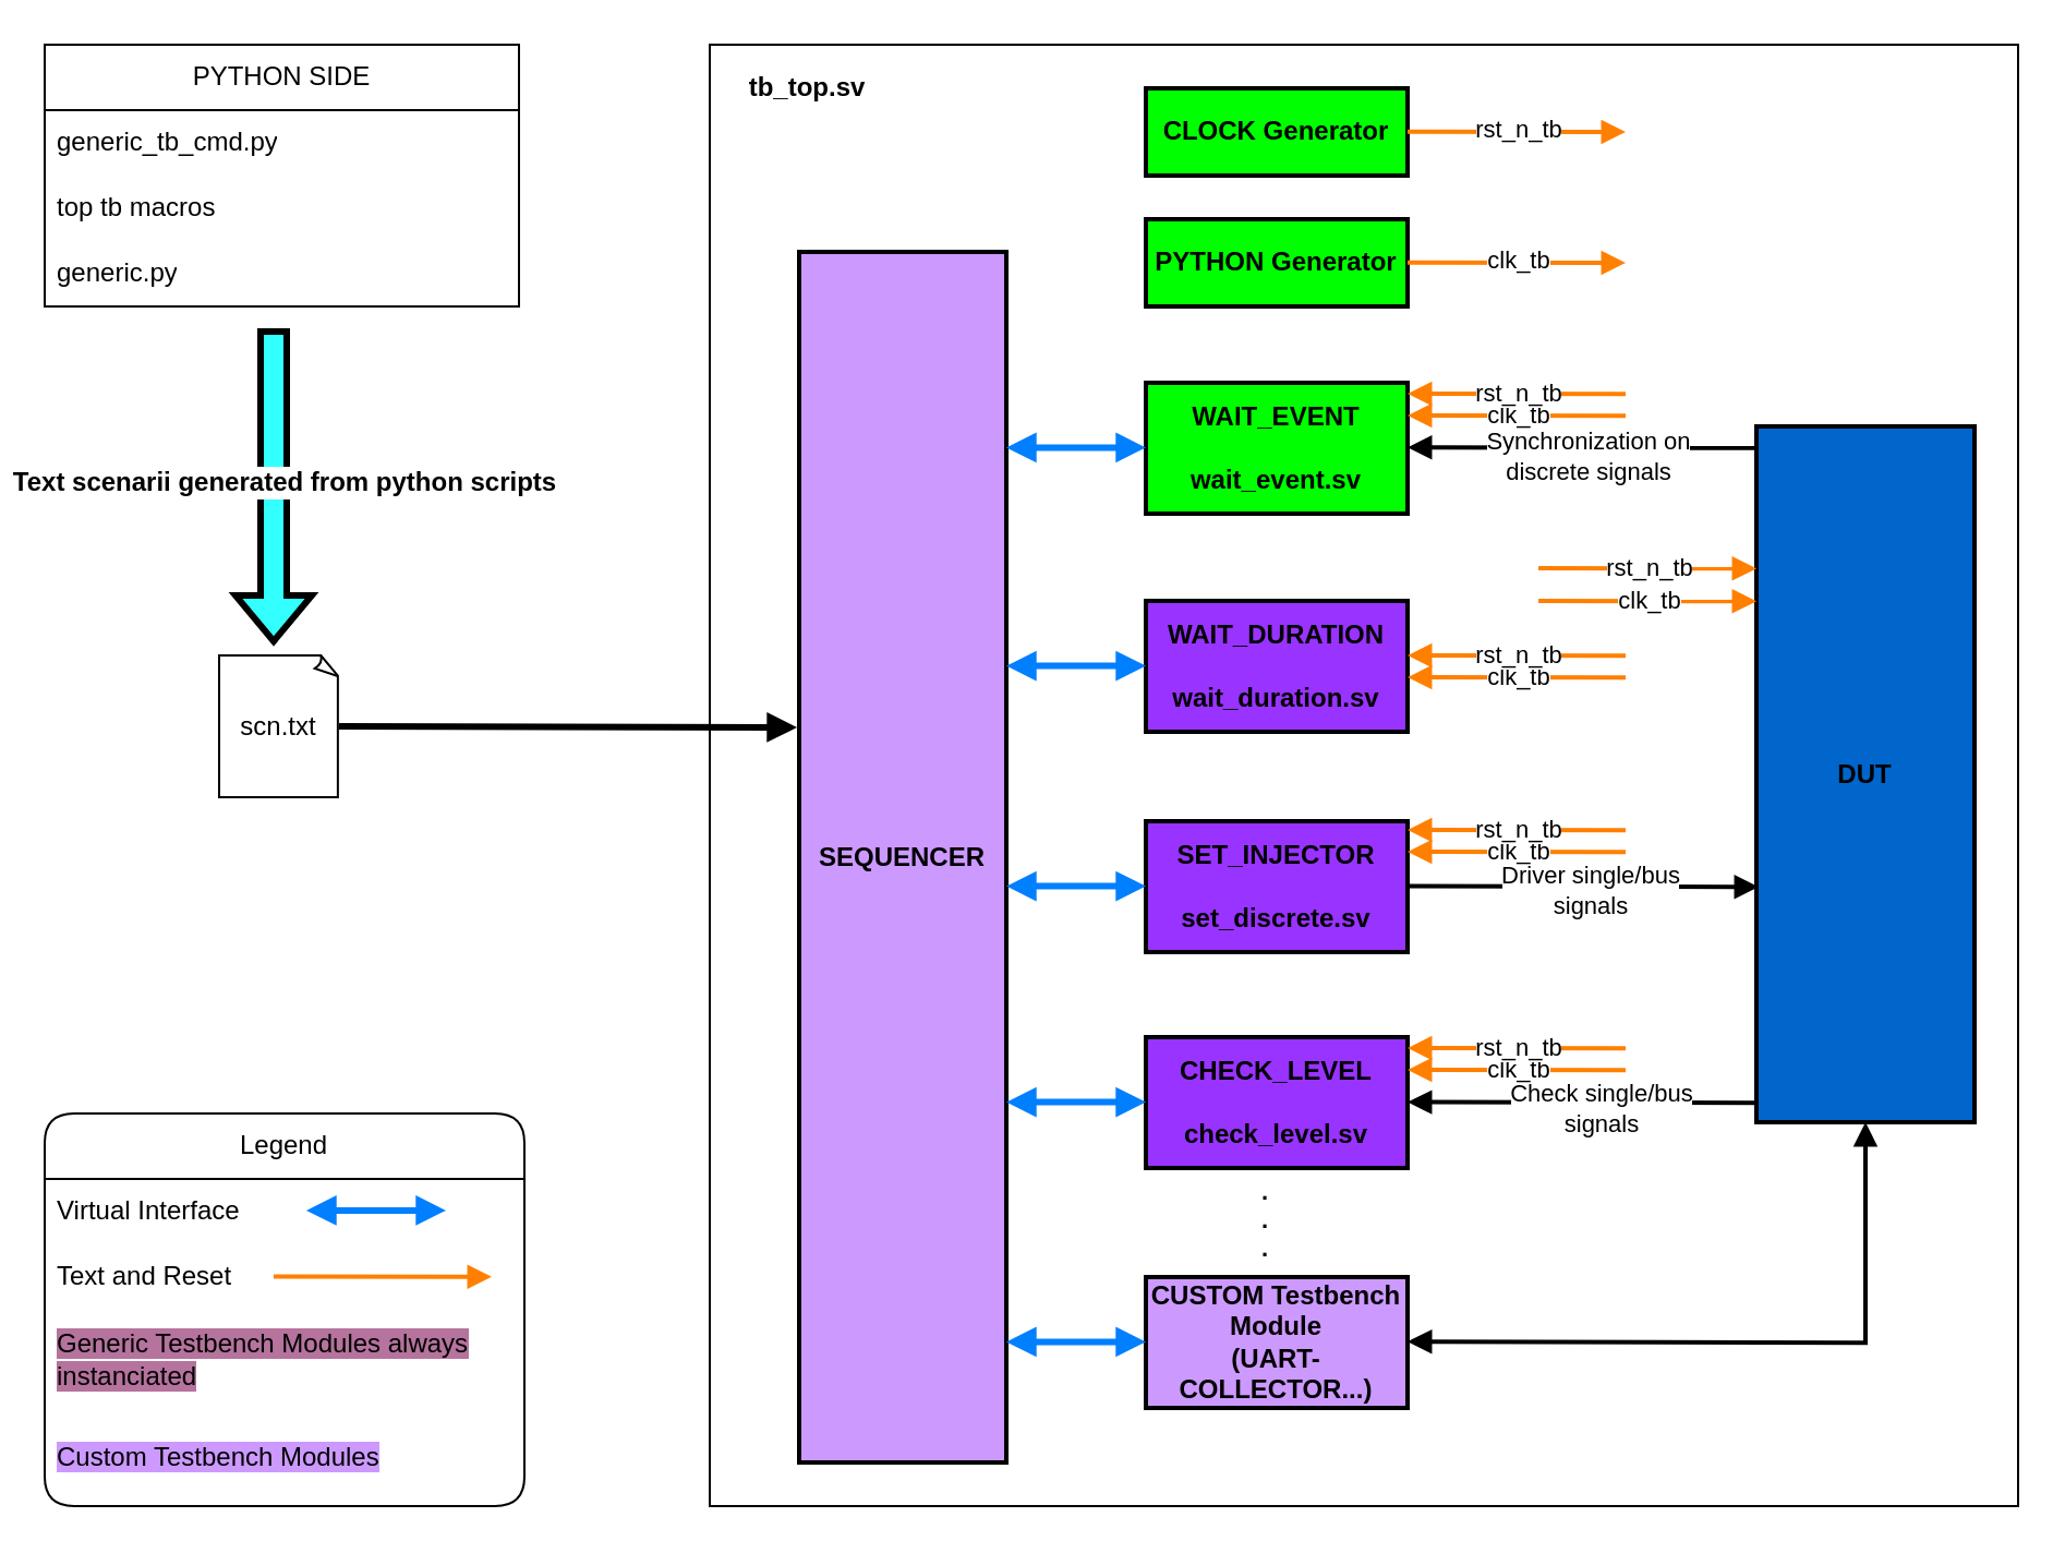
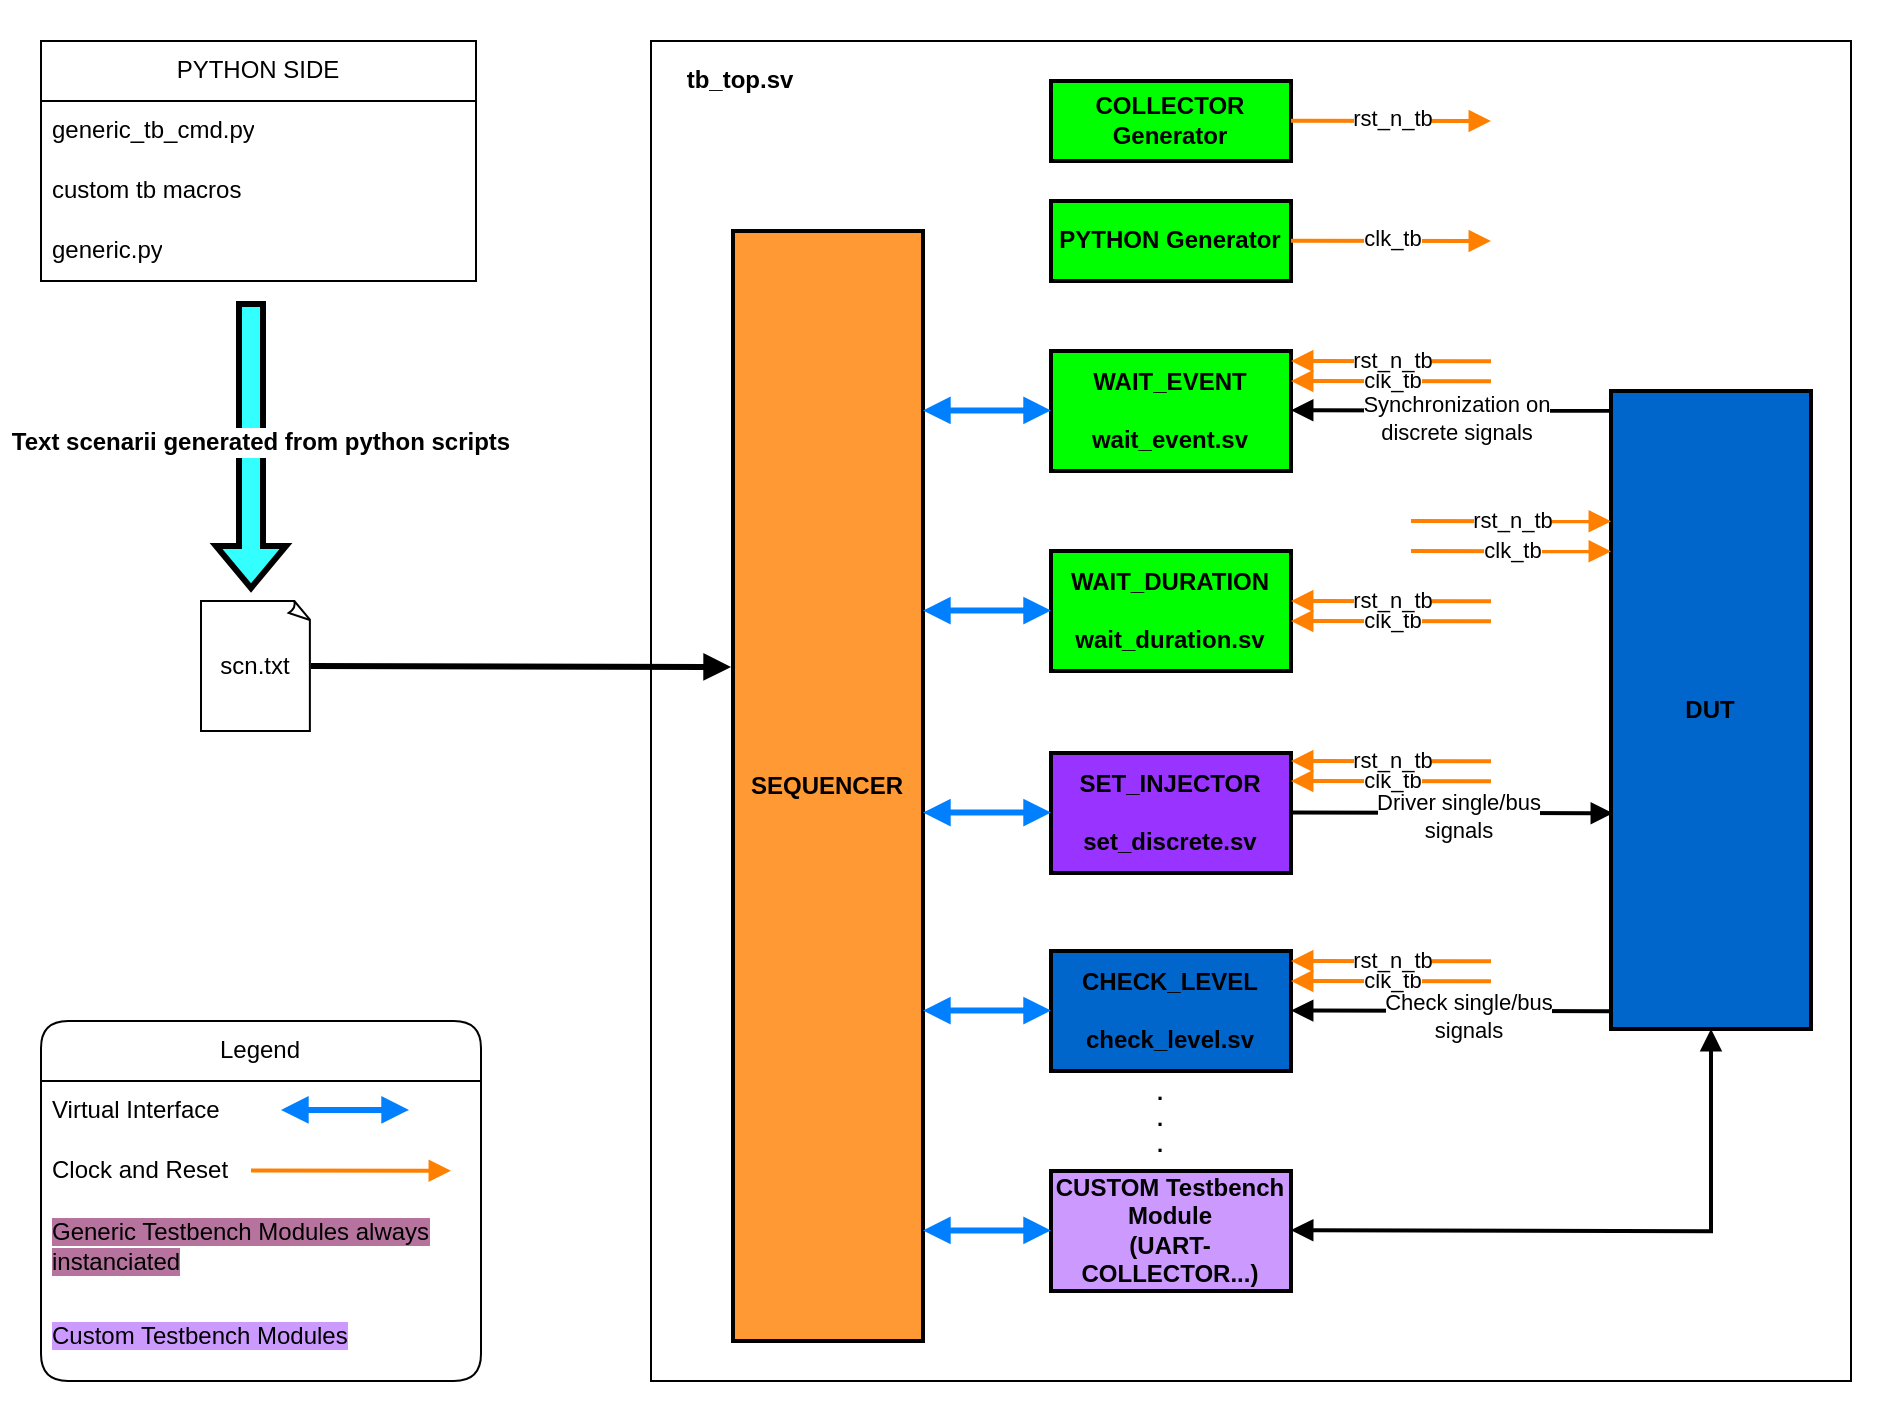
- <mxCell id="20" value="&lt;b&gt;CLOCK Generator&lt;br&gt;&lt;/b&gt;" style="rounded=0;whiteSpace=wrap;html=1;fillColor=#00FF00;strokeWidth=2;" vertex="1" parent="1"><mxGeometry x="525" y="40" width="120" height="40" as="geometry" /></mxCell>
+ <mxCell id="20" value="&lt;b&gt;COLLECTOR Generator&lt;br&gt;&lt;/b&gt;" style="rounded=0;whiteSpace=wrap;html=1;fillColor=#00FF00;strokeWidth=2;" vertex="1" parent="1"><mxGeometry x="525" y="40" width="120" height="40" as="geometry" /></mxCell>
- <mxCell id="49" value="top tb macros" style="text;strokeColor=none;fillColor=none;align=left;verticalAlign=middle;spacingLeft=4;spacingRight=4;overflow=hidden;points=[[0,0.5],[1,0.5]];portConstraint=eastwest;rotatable=0;whiteSpace=wrap;html=1;" vertex="1" parent="47"><mxGeometry y="60" width="217.5" height="30" as="geometry" /></mxCell>
+ <mxCell id="49" value="custom tb macros" style="text;strokeColor=none;fillColor=none;align=left;verticalAlign=middle;spacingLeft=4;spacingRight=4;overflow=hidden;points=[[0,0.5],[1,0.5]];portConstraint=eastwest;rotatable=0;whiteSpace=wrap;html=1;" vertex="1" parent="47"><mxGeometry y="60" width="217.5" height="30" as="geometry" /></mxCell>
- <mxCell id="7" value="&lt;b&gt;WAIT_DURATION&lt;br&gt;&lt;br&gt;wait_duration.sv&lt;br&gt;&lt;/b&gt;" style="rounded=0;whiteSpace=wrap;html=1;fillColor=#9933FF;strokeWidth=2;" parent="1" vertex="1"><mxGeometry x="525" y="275" width="120" height="60" as="geometry" /></mxCell>
+ <mxCell id="7" value="&lt;b&gt;WAIT_DURATION&lt;br&gt;&lt;br&gt;wait_duration.sv&lt;br&gt;&lt;/b&gt;" style="rounded=0;whiteSpace=wrap;html=1;fillColor=#00ff00;strokeWidth=2;" parent="1" vertex="1"><mxGeometry x="525" y="275" width="120" height="60" as="geometry" /></mxCell>
- <mxCell id="6" value="&lt;b&gt;SEQUENCER&lt;br&gt;&lt;/b&gt;" style="rounded=0;whiteSpace=wrap;html=1;fillColor=#cc99ff;strokeWidth=2;" parent="1" vertex="1"><mxGeometry x="366" y="115" width="95" height="555" as="geometry" /></mxCell>
+ <mxCell id="6" value="&lt;b&gt;SEQUENCER&lt;br&gt;&lt;/b&gt;" style="rounded=0;whiteSpace=wrap;html=1;fillColor=#FF9933;strokeWidth=2;" parent="1" vertex="1"><mxGeometry x="366" y="115" width="95" height="555" as="geometry" /></mxCell>
- <mxCell id="5" value="&lt;b&gt;CHECK_LEVEL&lt;br&gt;&lt;br&gt;check_level.sv&lt;br&gt;&lt;/b&gt;" style="rounded=0;whiteSpace=wrap;html=1;fillColor=#9933FF;strokeWidth=2;" parent="1" vertex="1"><mxGeometry x="525" y="475" width="120" height="60" as="geometry" /></mxCell>
+ <mxCell id="5" value="&lt;b&gt;CHECK_LEVEL&lt;br&gt;&lt;br&gt;check_level.sv&lt;br&gt;&lt;/b&gt;" style="rounded=0;whiteSpace=wrap;html=1;fillColor=#0066cc;strokeWidth=2;" parent="1" vertex="1"><mxGeometry x="525" y="475" width="120" height="60" as="geometry" /></mxCell>
- <mxCell id="61" value="Text and Reset" style="text;strokeColor=none;fillColor=none;align=left;verticalAlign=middle;spacingLeft=4;spacingRight=4;overflow=hidden;points=[[0,0.5],[1,0.5]];portConstraint=eastwest;rotatable=0;whiteSpace=wrap;html=1;" vertex="1" parent="58"><mxGeometry y="60" width="220" height="30" as="geometry" /></mxCell>
+ <mxCell id="61" value="Clock and Reset" style="text;strokeColor=none;fillColor=none;align=left;verticalAlign=middle;spacingLeft=4;spacingRight=4;overflow=hidden;points=[[0,0.5],[1,0.5]];portConstraint=eastwest;rotatable=0;whiteSpace=wrap;html=1;" vertex="1" parent="58"><mxGeometry y="60" width="220" height="30" as="geometry" /></mxCell>
